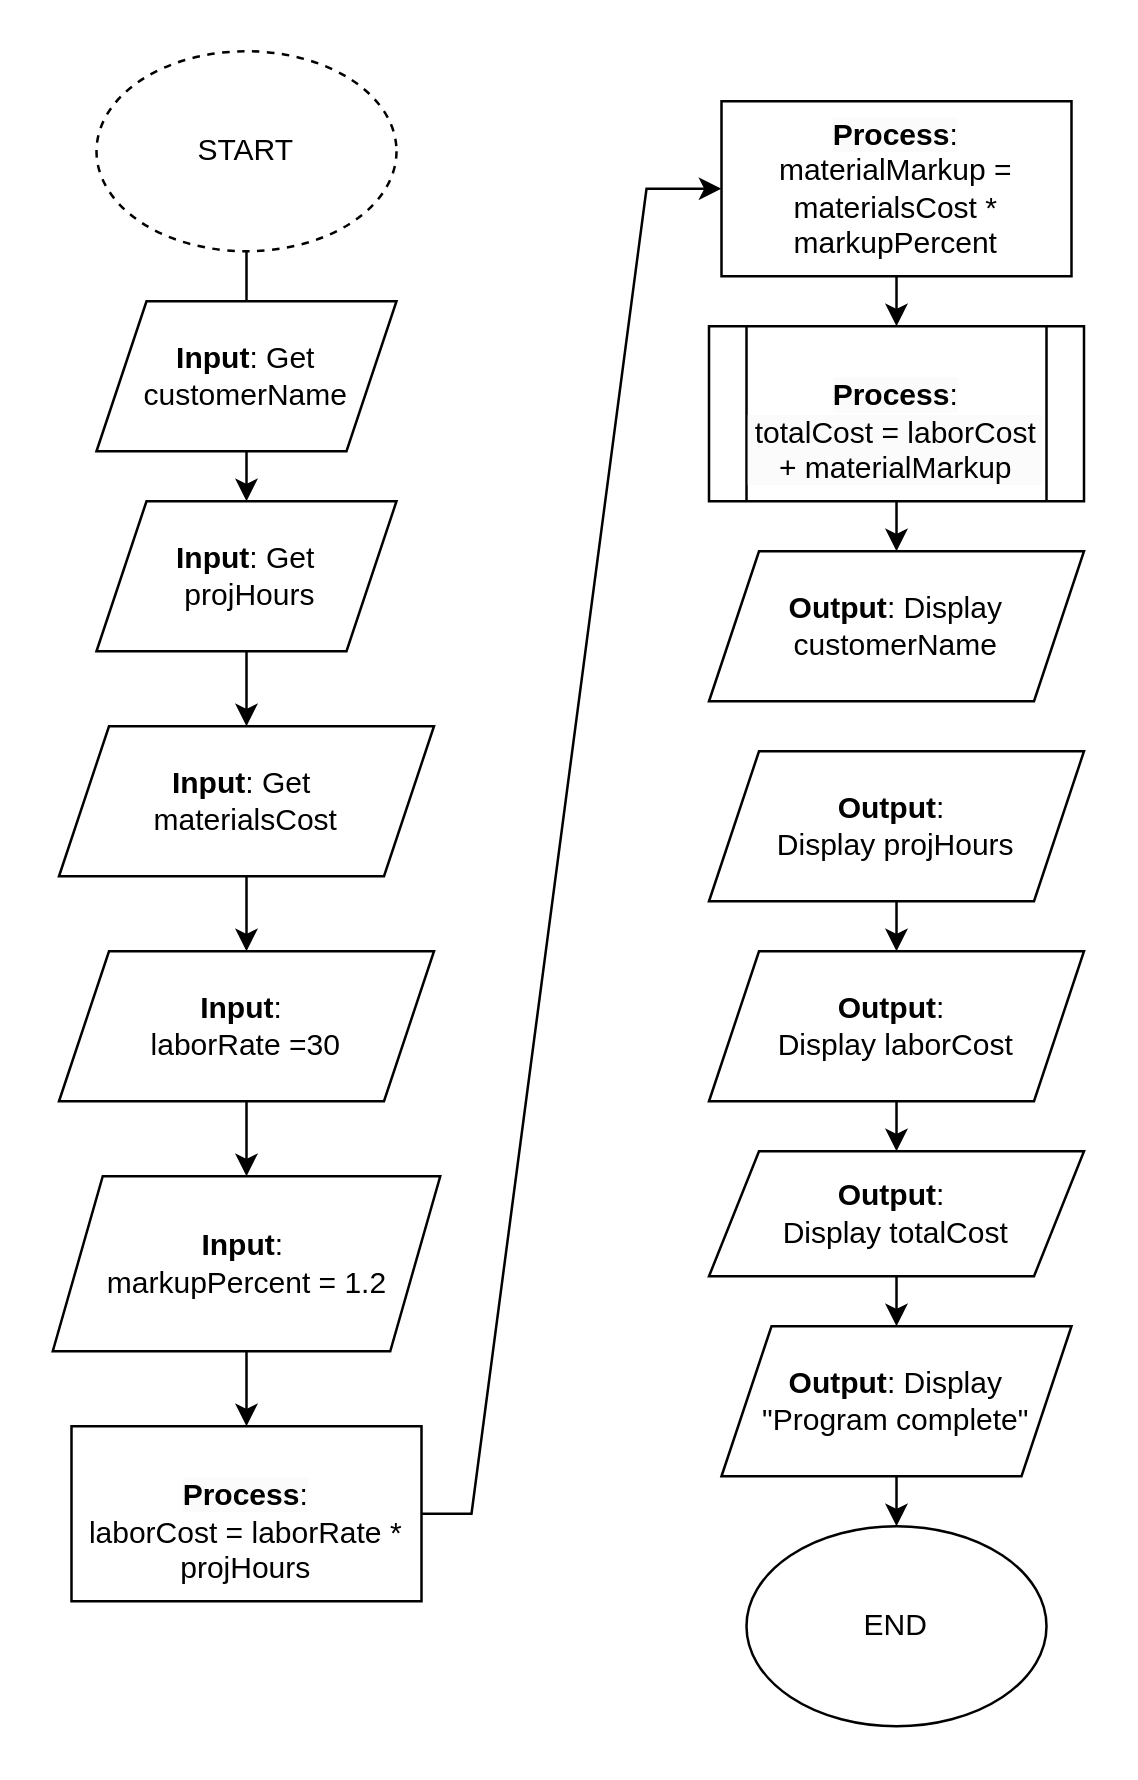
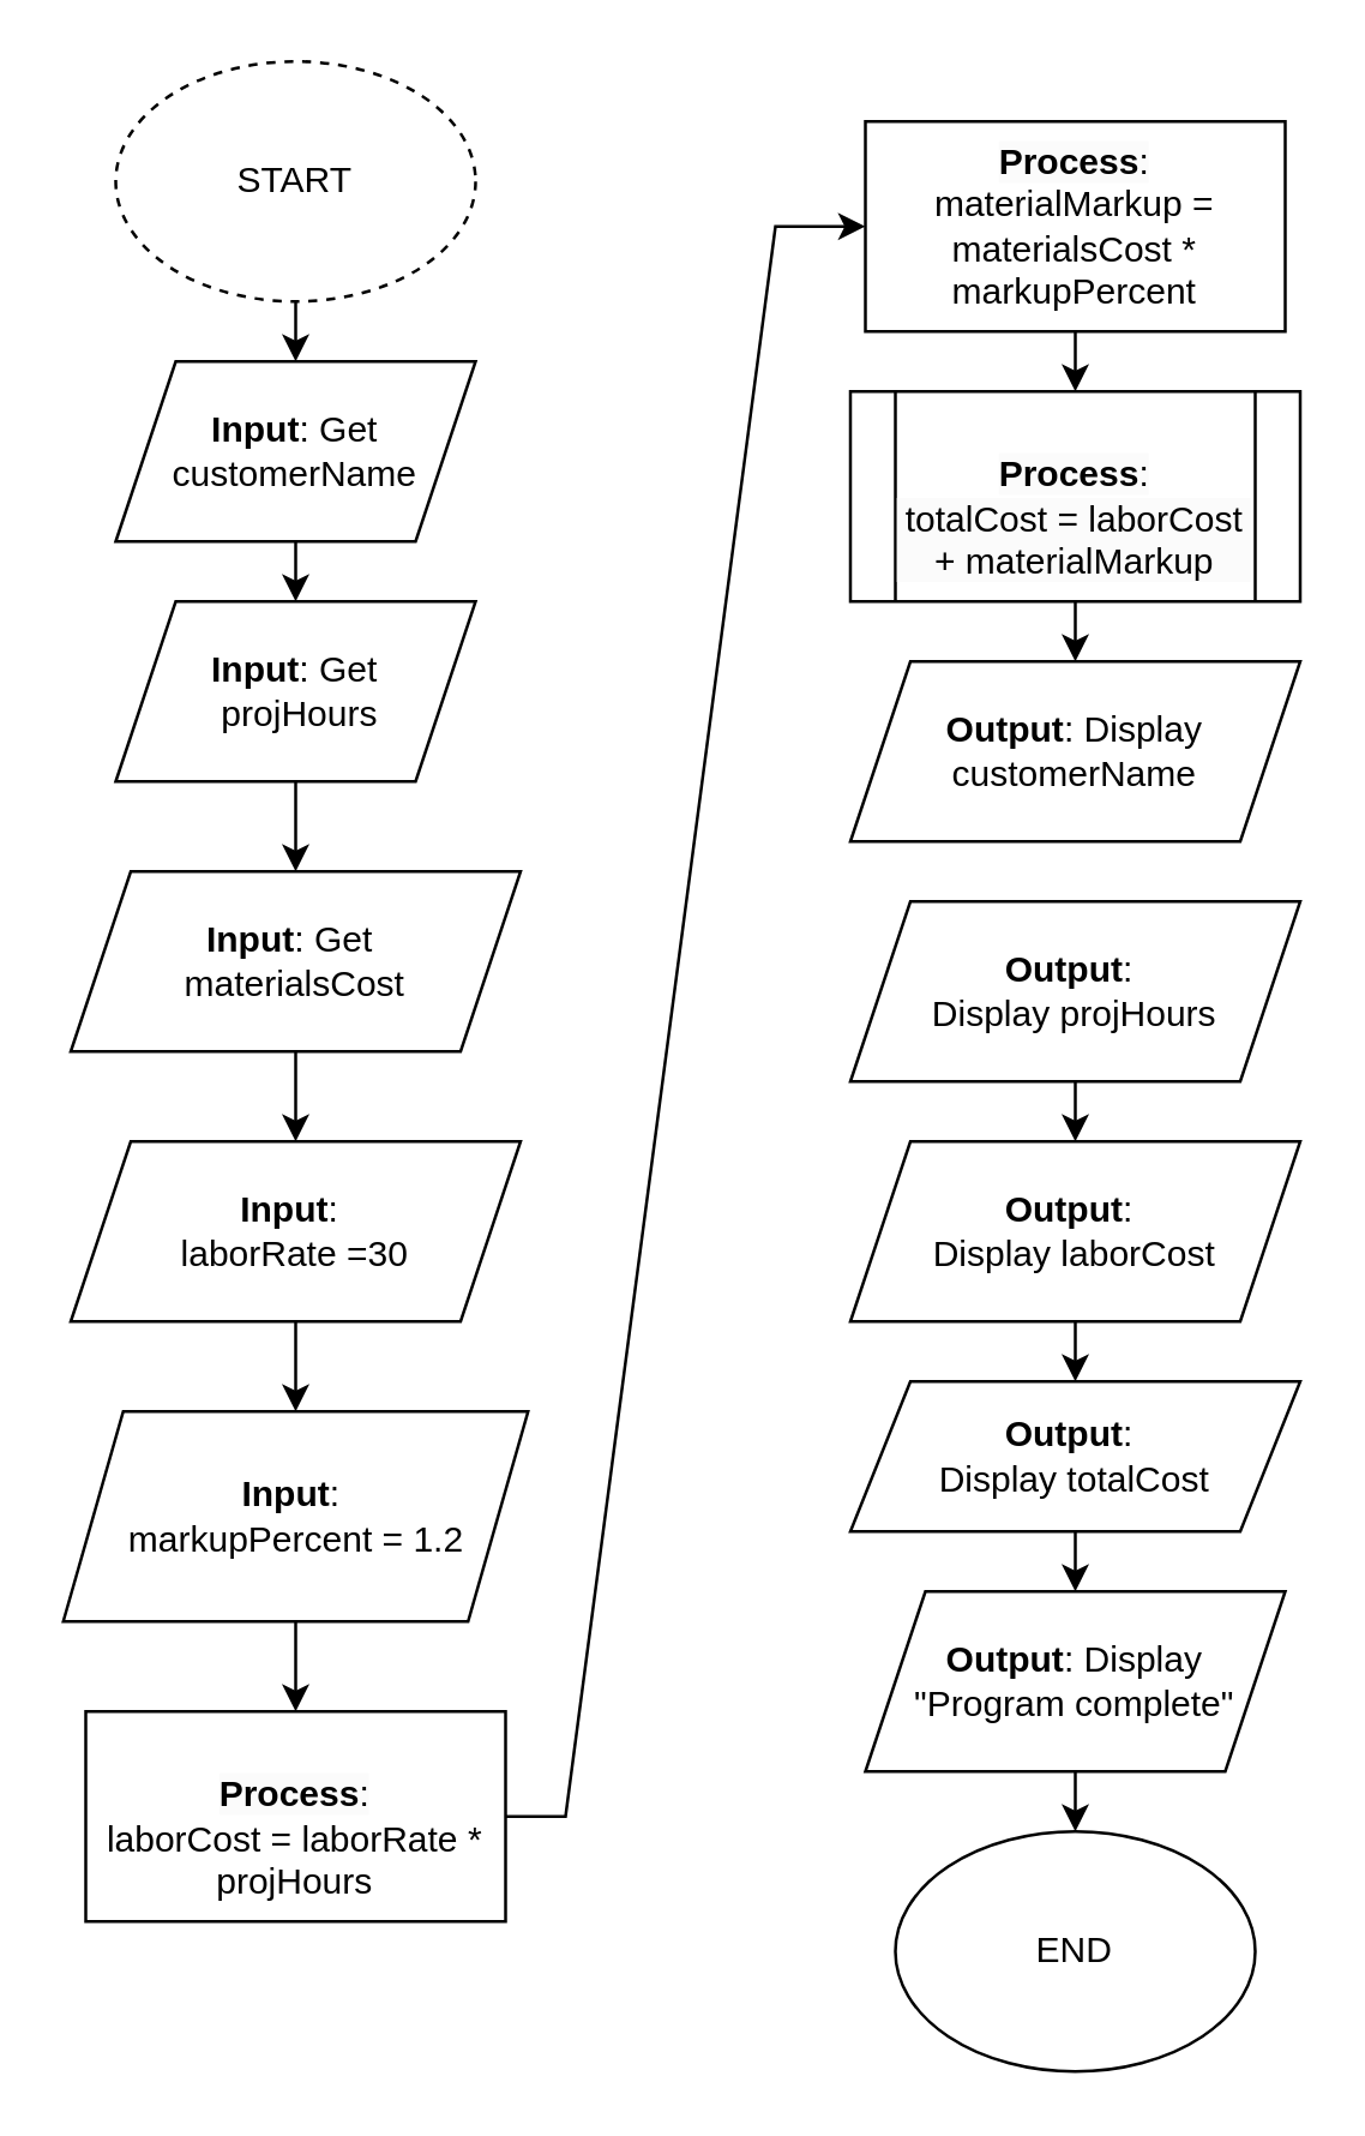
- <mxCell id="27" value="" style="endArrow=none;html=1;rounded=0;entryX=0.5;entryY=0;entryDx=0;entryDy=0;exitX=0.5;exitY=1;exitDx=0;exitDy=0;" parent="1" source="2" target="3" edge="1"><mxGeometry width="50" height="50" relative="1" as="geometry"><mxPoint x="408" y="390" as="sourcePoint" /><mxPoint x="458" y="340" as="targetPoint" /></mxGeometry></mxCell>
+ <mxCell id="27" value="" style="endArrow=classic;html=1;rounded=0;entryX=0.5;entryY=0;entryDx=0;entryDy=0;exitX=0.5;exitY=1;exitDx=0;exitDy=0;" parent="1" source="2" target="3" edge="1"><mxGeometry width="50" height="50" relative="1" as="geometry"><mxPoint x="408" y="390" as="sourcePoint" /><mxPoint x="458" y="340" as="targetPoint" /></mxGeometry></mxCell>
